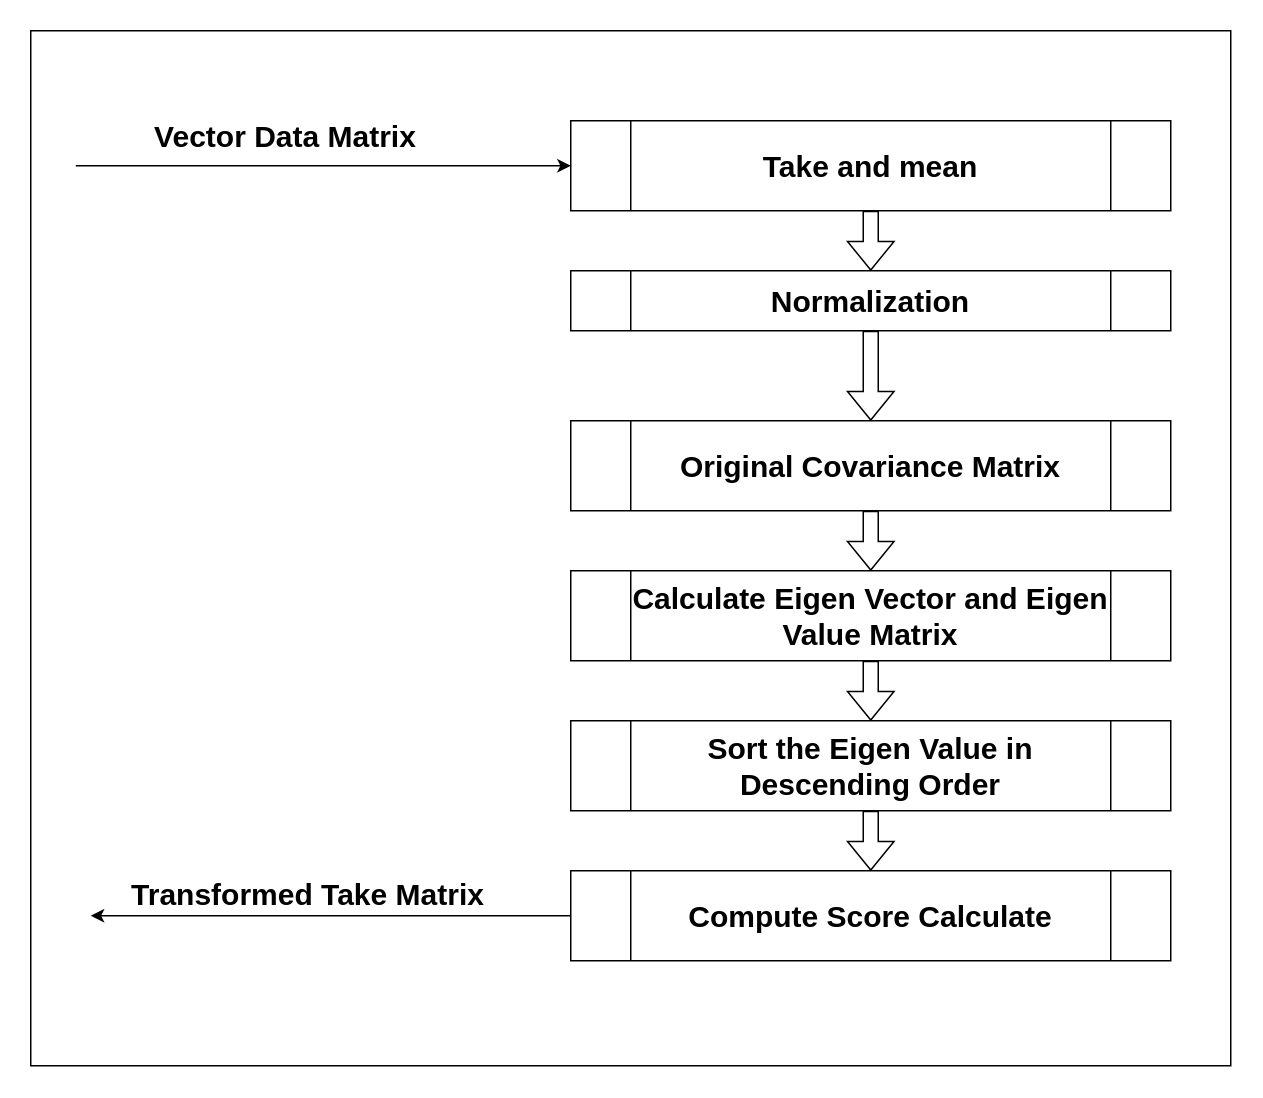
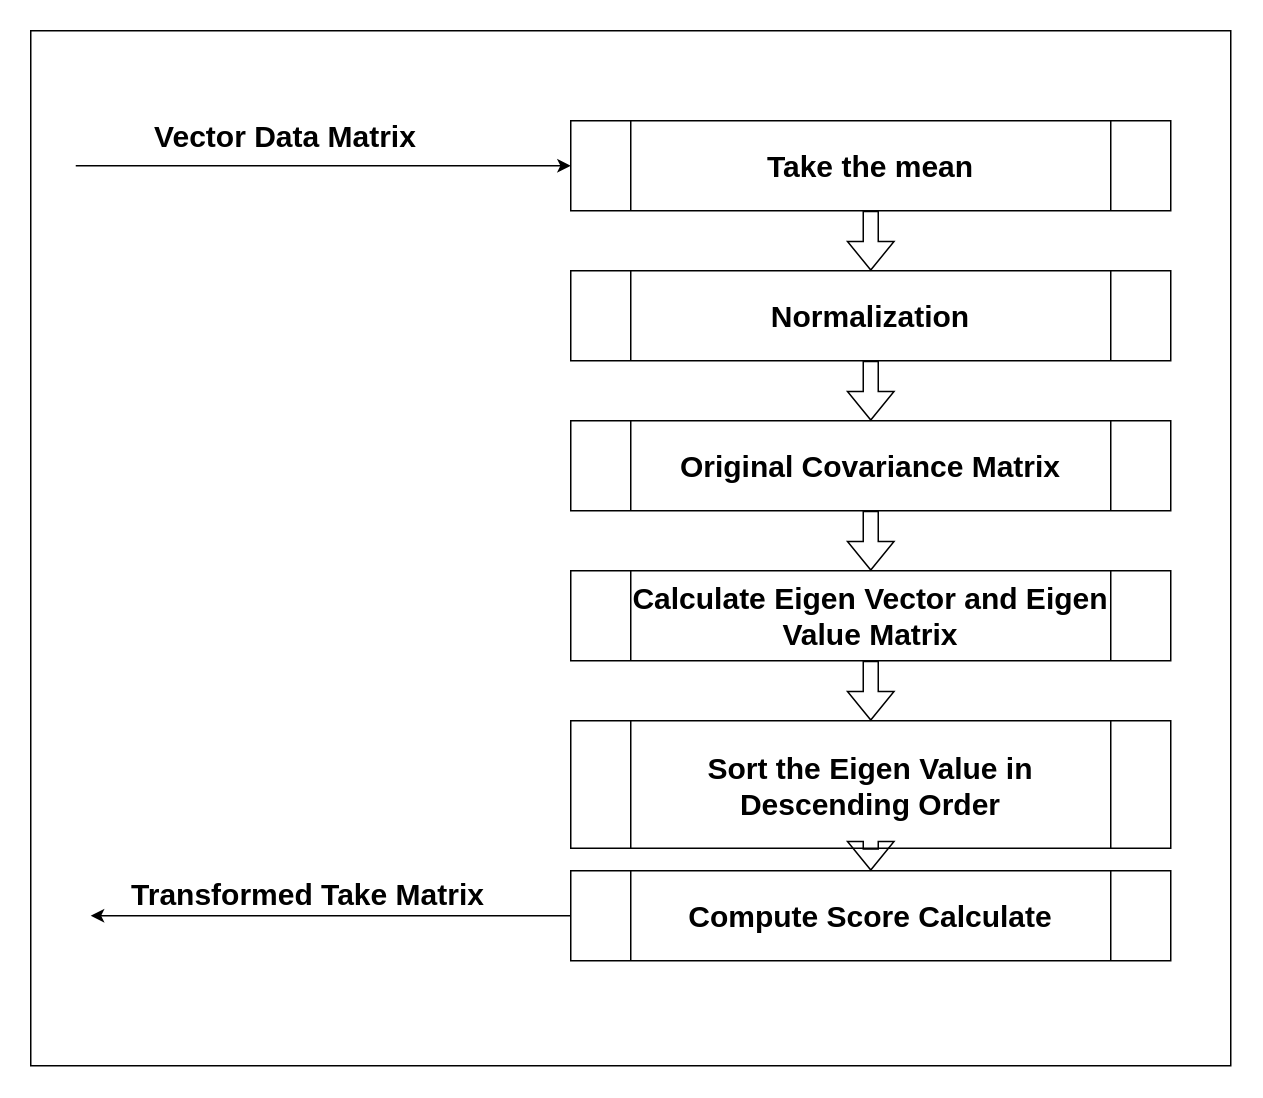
- <mxCell id="3" value="&lt;font style=&quot;font-size: 20px;&quot;&gt;&lt;b&gt;Take and mean&lt;/b&gt;&lt;/font&gt;" style="shape=process;whiteSpace=wrap;html=1;backgroundOutline=1;" parent="1" vertex="1"><mxGeometry x="380" y="80" width="400" height="60" as="geometry" /></mxCell>
+ <mxCell id="3" value="&lt;font style=&quot;font-size: 20px;&quot;&gt;&lt;b&gt;Take the mean&lt;/b&gt;&lt;/font&gt;" style="shape=process;whiteSpace=wrap;html=1;backgroundOutline=1;" parent="1" vertex="1"><mxGeometry x="380" y="80" width="400" height="60" as="geometry" /></mxCell>
- <mxCell id="4" value="&lt;font style=&quot;font-size: 20px;&quot;&gt;&lt;b&gt;Normalization&lt;/b&gt;&lt;/font&gt;" style="shape=process;whiteSpace=wrap;html=1;backgroundOutline=1;" parent="1" vertex="1"><mxGeometry x="380" y="180" width="400" height="40" as="geometry" /></mxCell>
+ <mxCell id="4" value="&lt;font style=&quot;font-size: 20px;&quot;&gt;&lt;b&gt;Normalization&lt;/b&gt;&lt;/font&gt;" style="shape=process;whiteSpace=wrap;html=1;backgroundOutline=1;" parent="1" vertex="1"><mxGeometry x="380" y="180" width="400" height="60" as="geometry" /></mxCell>
- <mxCell id="7" value="&lt;font size=&quot;1&quot; style=&quot;&quot;&gt;&lt;b style=&quot;font-size: 20px;&quot;&gt;Sort the Eigen Value in Descending Order&lt;/b&gt;&lt;/font&gt;" style="shape=process;whiteSpace=wrap;html=1;backgroundOutline=1;" parent="1" vertex="1"><mxGeometry x="380" y="480" width="400" height="60" as="geometry" /></mxCell>
+ <mxCell id="7" value="&lt;font size=&quot;1&quot; style=&quot;&quot;&gt;&lt;b style=&quot;font-size: 20px;&quot;&gt;Sort the Eigen Value in Descending Order&lt;/b&gt;&lt;/font&gt;" style="shape=process;whiteSpace=wrap;html=1;backgroundOutline=1;" parent="1" vertex="1"><mxGeometry x="380" y="480" width="400" height="85" as="geometry" /></mxCell>
